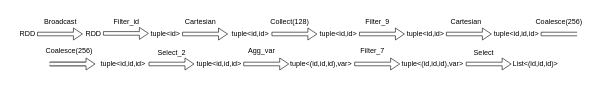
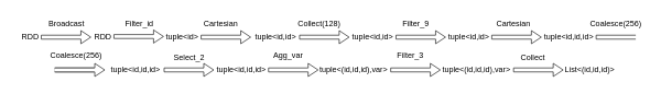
- <mxCell id="29" value="Filter_7" style="text;html=1;strokeColor=none;fillColor=none;align=center;verticalAlign=middle;whiteSpace=wrap;rounded=0;" parent="1" vertex="1"><mxGeometry x="591" y="70" width="60" height="30" as="geometry" /></mxCell>
+ <mxCell id="29" value="Filter_3" style="text;html=1;strokeColor=none;fillColor=none;align=center;verticalAlign=middle;whiteSpace=wrap;rounded=0;" parent="1" vertex="1"><mxGeometry x="591" y="70" width="60" height="30" as="geometry" /></mxCell>
- <mxCell id="25" value="Select" style="text;html=1;align=center;verticalAlign=middle;resizable=0;points=[];autosize=1;strokeColor=none;fillColor=none;" parent="1" vertex="1"><mxGeometry x="776" y="73" width="60" height="30" as="geometry" /></mxCell>
+ <mxCell id="25" value="Collect" style="text;html=1;align=center;verticalAlign=middle;resizable=0;points=[];autosize=1;strokeColor=none;fillColor=none;" parent="1" vertex="1"><mxGeometry x="776" y="73" width="60" height="30" as="geometry" /></mxCell>
